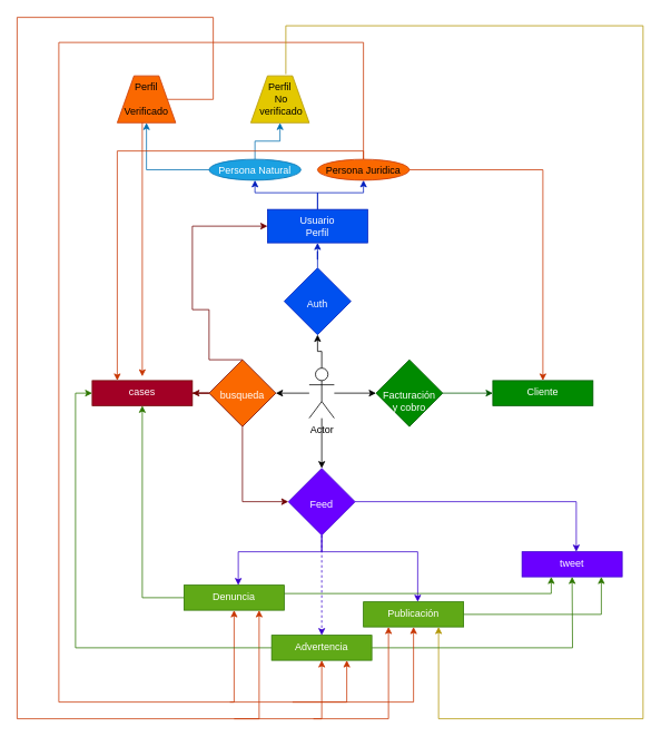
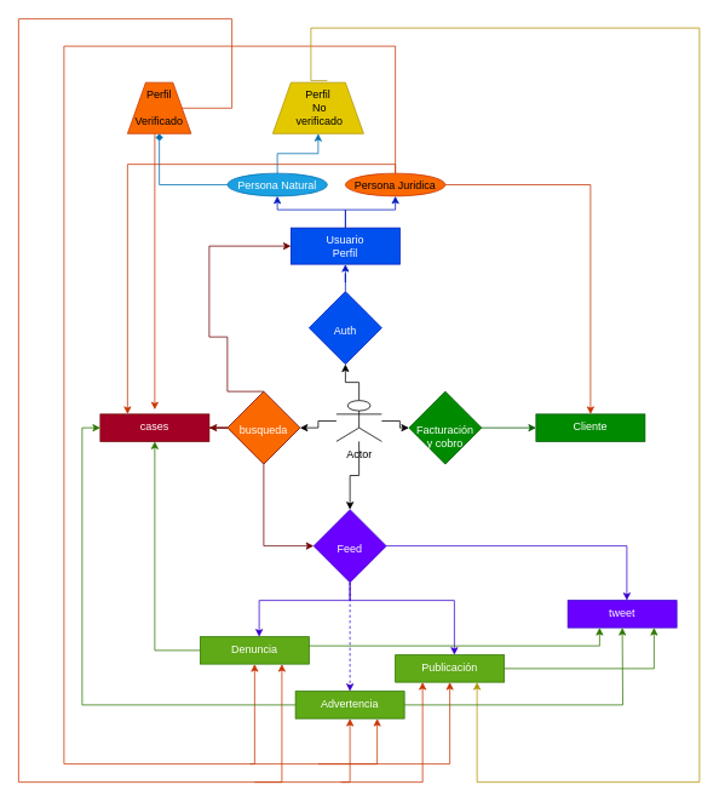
- <mxCell id="31" value="Perfil&lt;br&gt;&amp;nbsp;No&lt;br&gt;&amp;nbsp;verificado" style="shape=trapezoid;perimeter=trapezoidPerimeter;whiteSpace=wrap;html=1;fixedSize=1;verticalAlign=top;fillColor=#e3c800;strokeColor=#B09500;fontColor=#000000;" vertex="1" parent="1"><mxGeometry x="300" y="90" width="70" height="56.25" as="geometry" /></mxCell>
+ <mxCell id="31" value="Perfil&lt;br&gt;&amp;nbsp;No&lt;br&gt;&amp;nbsp;verificado" style="shape=trapezoid;perimeter=trapezoidPerimeter;whiteSpace=wrap;html=1;fixedSize=1;verticalAlign=top;fillColor=#e3c800;strokeColor=#B09500;fontColor=#000000;" vertex="1" parent="1"><mxGeometry x="300" y="90" width="100" height="56.25" as="geometry" /></mxCell>
- <mxCell id="21" value="" style="edgeStyle=orthogonalEdgeStyle;rounded=0;orthogonalLoop=1;jettySize=auto;html=1;fillColor=#1ba1e2;strokeColor=#006EAF;" edge="1" parent="1" source="24" target="29"><mxGeometry relative="1" as="geometry" /></mxCell>
+ <mxCell id="21" value="" style="edgeStyle=orthogonalEdgeStyle;rounded=0;orthogonalLoop=1;jettySize=auto;html=1;fillColor=#1ba1e2;strokeColor=#006EAF;endArrow=diamond;" edge="1" parent="1" source="24" target="29"><mxGeometry relative="1" as="geometry" /></mxCell>
- <mxCell id="6" value="Actor" style="shape=umlActor;verticalLabelPosition=bottom;verticalAlign=top;html=1;" vertex="1" parent="1"><mxGeometry x="370" y="440" width="30" height="60" as="geometry" /></mxCell>
+ <mxCell id="6" value="Actor" style="shape=umlActor;verticalLabelPosition=bottom;verticalAlign=top;html=1;" vertex="1" parent="1"><mxGeometry x="370" y="440" width="50" height="45" as="geometry" /></mxCell>
